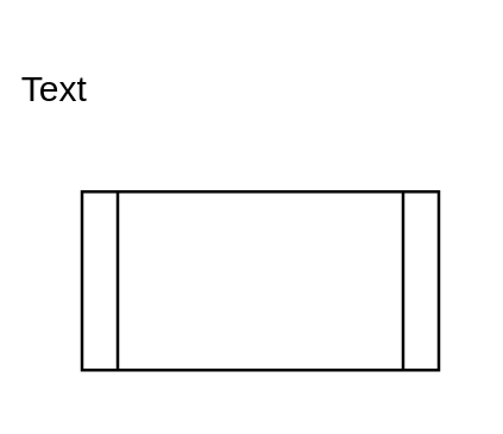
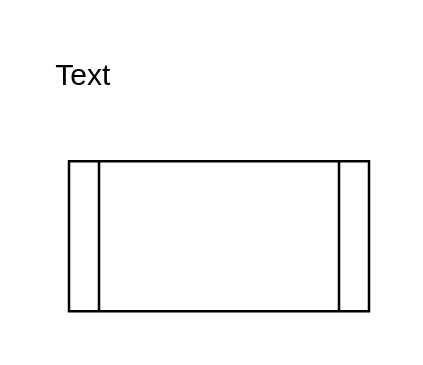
- <mxCell id="3" value="Text" style="text;html=1;resizable=0;points=[];autosize=1;align=left;verticalAlign=top;spacingTop=-4;" vertex="1" parent="1"><mxGeometry x="5" y="20" width="40" height="20" as="geometry" /></mxCell>
+ <mxCell id="3" value="Text" style="text;html=1;resizable=0;points=[];autosize=1;align=left;verticalAlign=top;spacingTop=-4;" vertex="1" parent="1"><mxGeometry x="20" y="20" width="40" height="20" as="geometry" /></mxCell>
